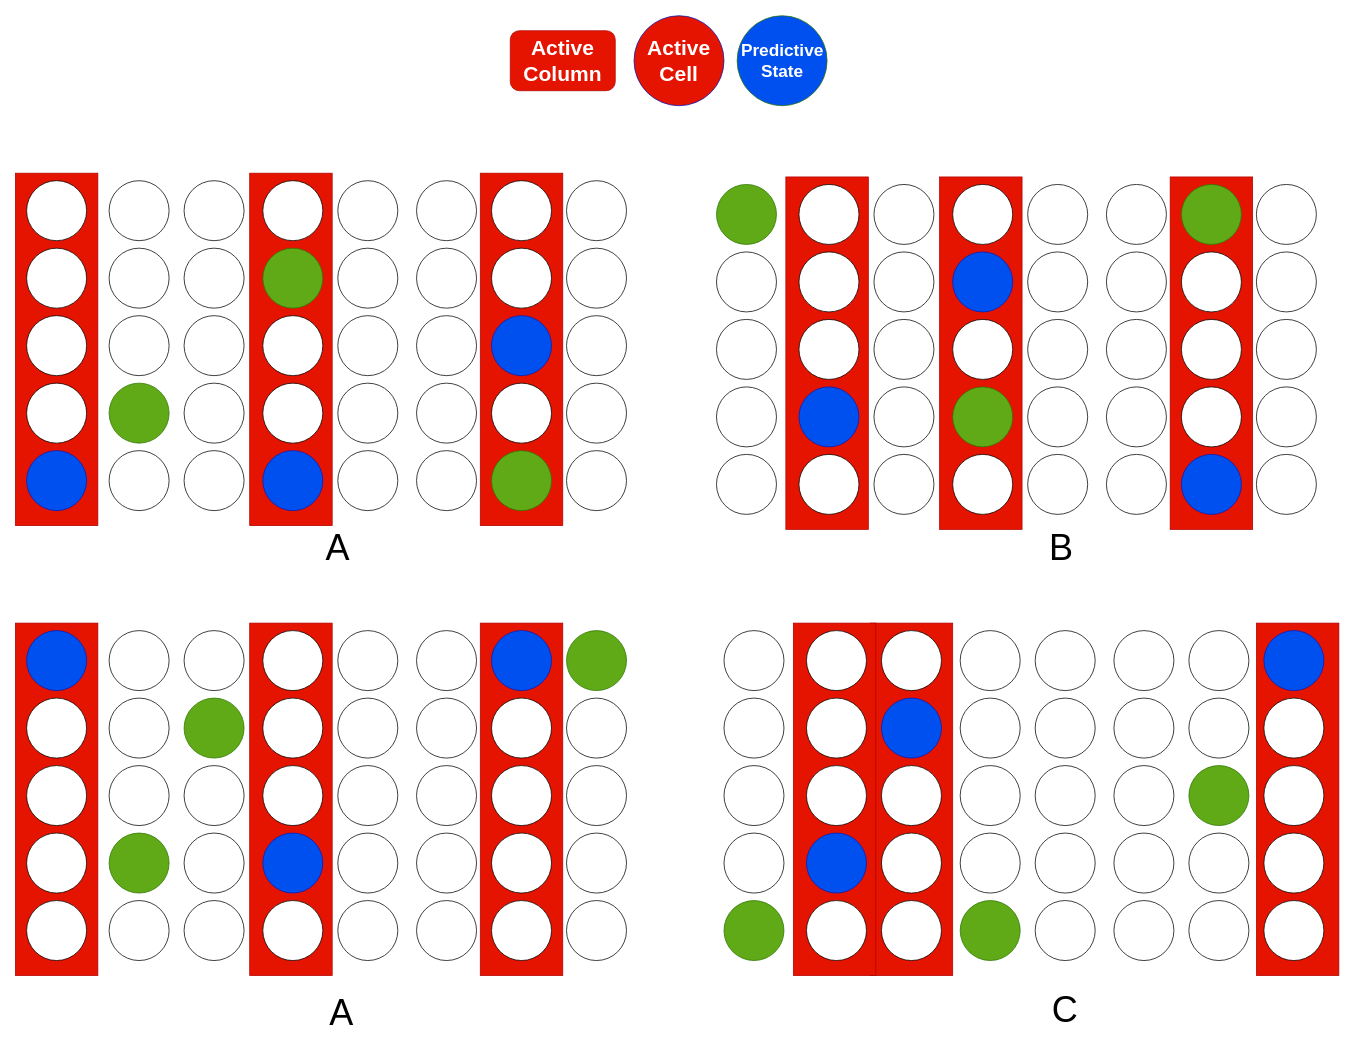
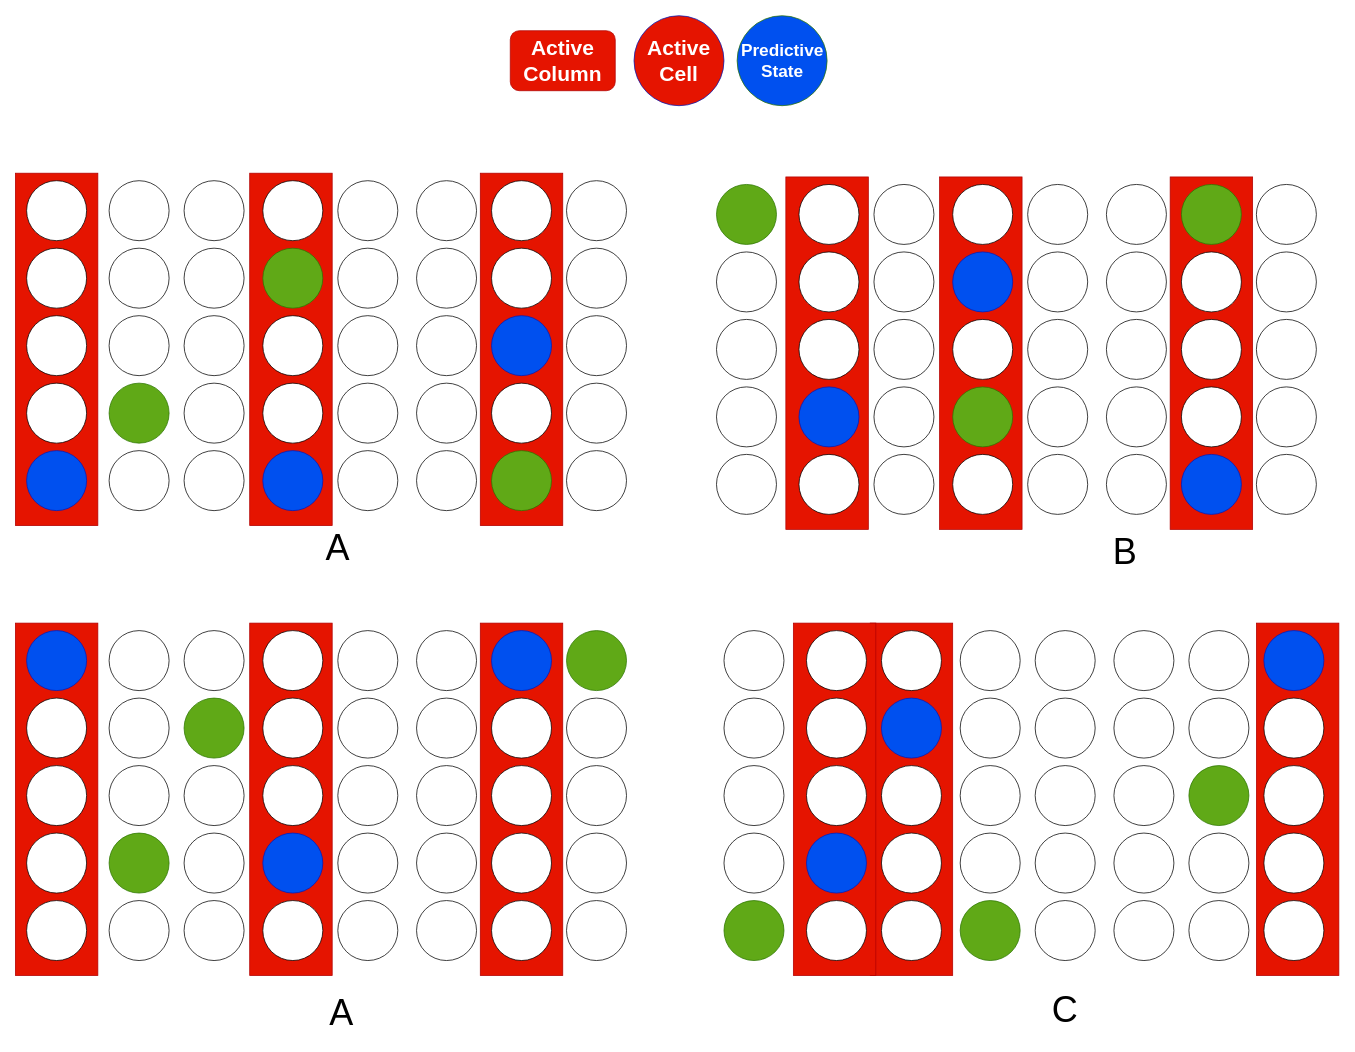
- <mxCell id="178" value="&lt;font style=&quot;font-size: 48px&quot;&gt;B&lt;/font&gt;" style="text;html=1;strokeColor=none;fillColor=none;align=center;verticalAlign=middle;whiteSpace=wrap;rounded=0;" vertex="1" parent="1"><mxGeometry x="1395" y="700" width="40" height="60" as="geometry" /></mxCell>
+ <mxCell id="178" value="&lt;font style=&quot;font-size: 48px&quot;&gt;B&lt;/font&gt;" style="text;html=1;strokeColor=none;fillColor=none;align=center;verticalAlign=middle;whiteSpace=wrap;rounded=0;" vertex="1" parent="1"><mxGeometry x="1480" y="705" width="40" height="60" as="geometry" /></mxCell>
